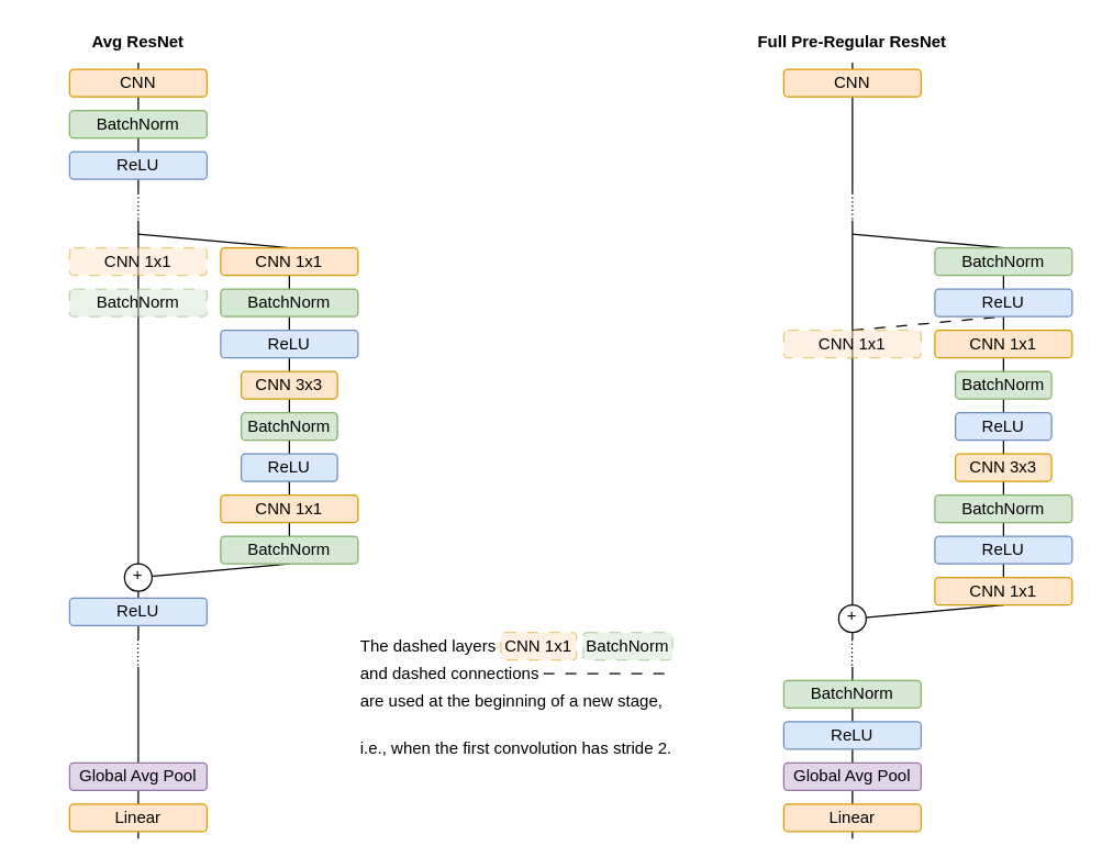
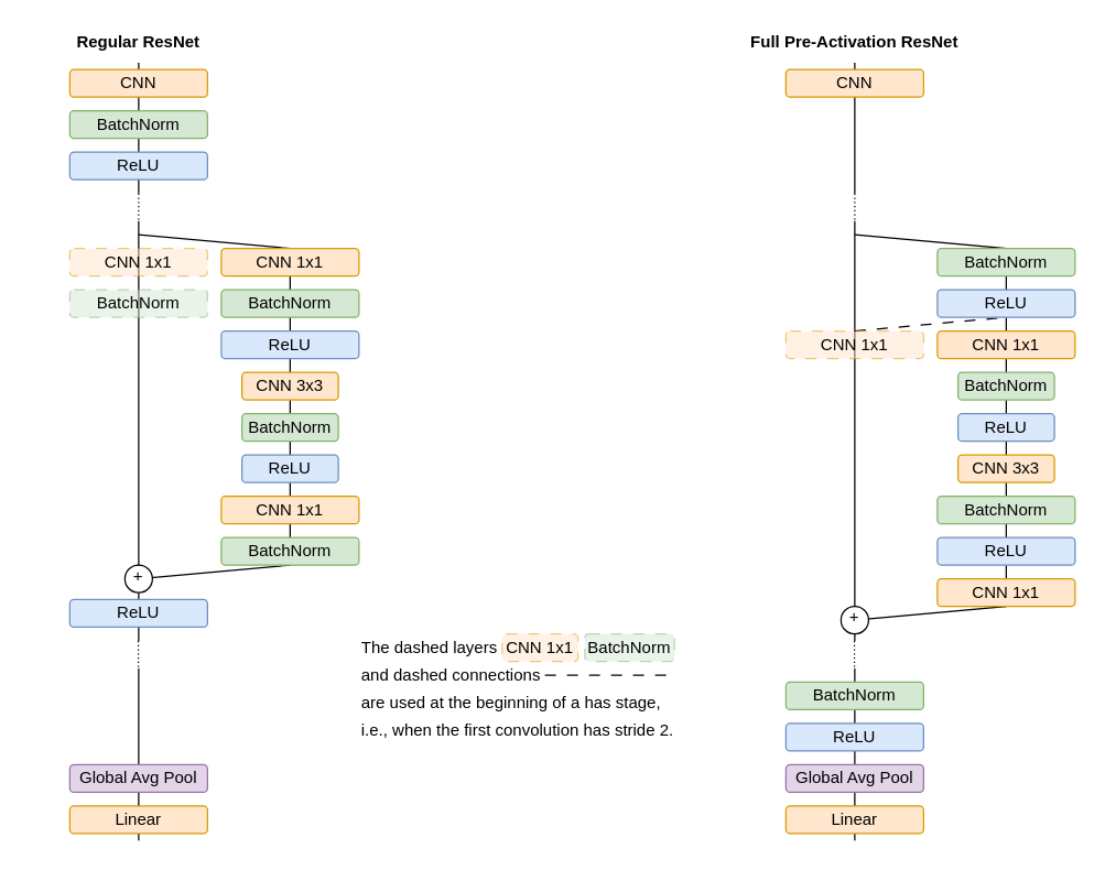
- <mxCell id="48" value="Avg ResNet" style="text;html=1;align=center;verticalAlign=middle;whiteSpace=wrap;rounded=0;fontStyle=1" vertex="1" parent="1"><mxGeometry x="20" y="20" width="160" height="20" as="geometry" /></mxCell>
+ <mxCell id="48" value="Regular ResNet" style="text;html=1;align=center;verticalAlign=middle;whiteSpace=wrap;rounded=0;fontStyle=1" vertex="1" parent="1"><mxGeometry x="20" y="20" width="160" height="20" as="geometry" /></mxCell>
- <mxCell id="49" value="Full Pre-Regular ResNet" style="text;html=1;align=center;verticalAlign=middle;whiteSpace=wrap;rounded=0;fontStyle=1" vertex="1" parent="1"><mxGeometry x="540" y="20" width="160" height="20" as="geometry" /></mxCell>
+ <mxCell id="49" value="Full Pre-Activation ResNet" style="text;html=1;align=center;verticalAlign=middle;whiteSpace=wrap;rounded=0;fontStyle=1" vertex="1" parent="1"><mxGeometry x="540" y="20" width="160" height="20" as="geometry" /></mxCell>
- <mxCell id="55" value="are used at the beginning of a new stage," style="text;html=1;align=left;verticalAlign=middle;whiteSpace=wrap;rounded=0;" vertex="1" parent="1"><mxGeometry x="260" y="500" width="230" height="20" as="geometry" /></mxCell>
+ <mxCell id="55" value="are used at the beginning of a has stage," style="text;html=1;align=left;verticalAlign=middle;whiteSpace=wrap;rounded=0;" vertex="1" parent="1"><mxGeometry x="260" y="500" width="230" height="20" as="geometry" /></mxCell>
- <mxCell id="56" value="i.e., when the first convolution has stride 2." style="text;html=1;align=left;verticalAlign=middle;whiteSpace=wrap;rounded=0;" vertex="1" parent="1"><mxGeometry x="260" y="535" width="230" height="20" as="geometry" /></mxCell>
+ <mxCell id="56" value="i.e., when the first convolution has stride 2." style="text;html=1;align=left;verticalAlign=middle;whiteSpace=wrap;rounded=0;" vertex="1" parent="1"><mxGeometry x="260" y="520" width="230" height="20" as="geometry" /></mxCell>
